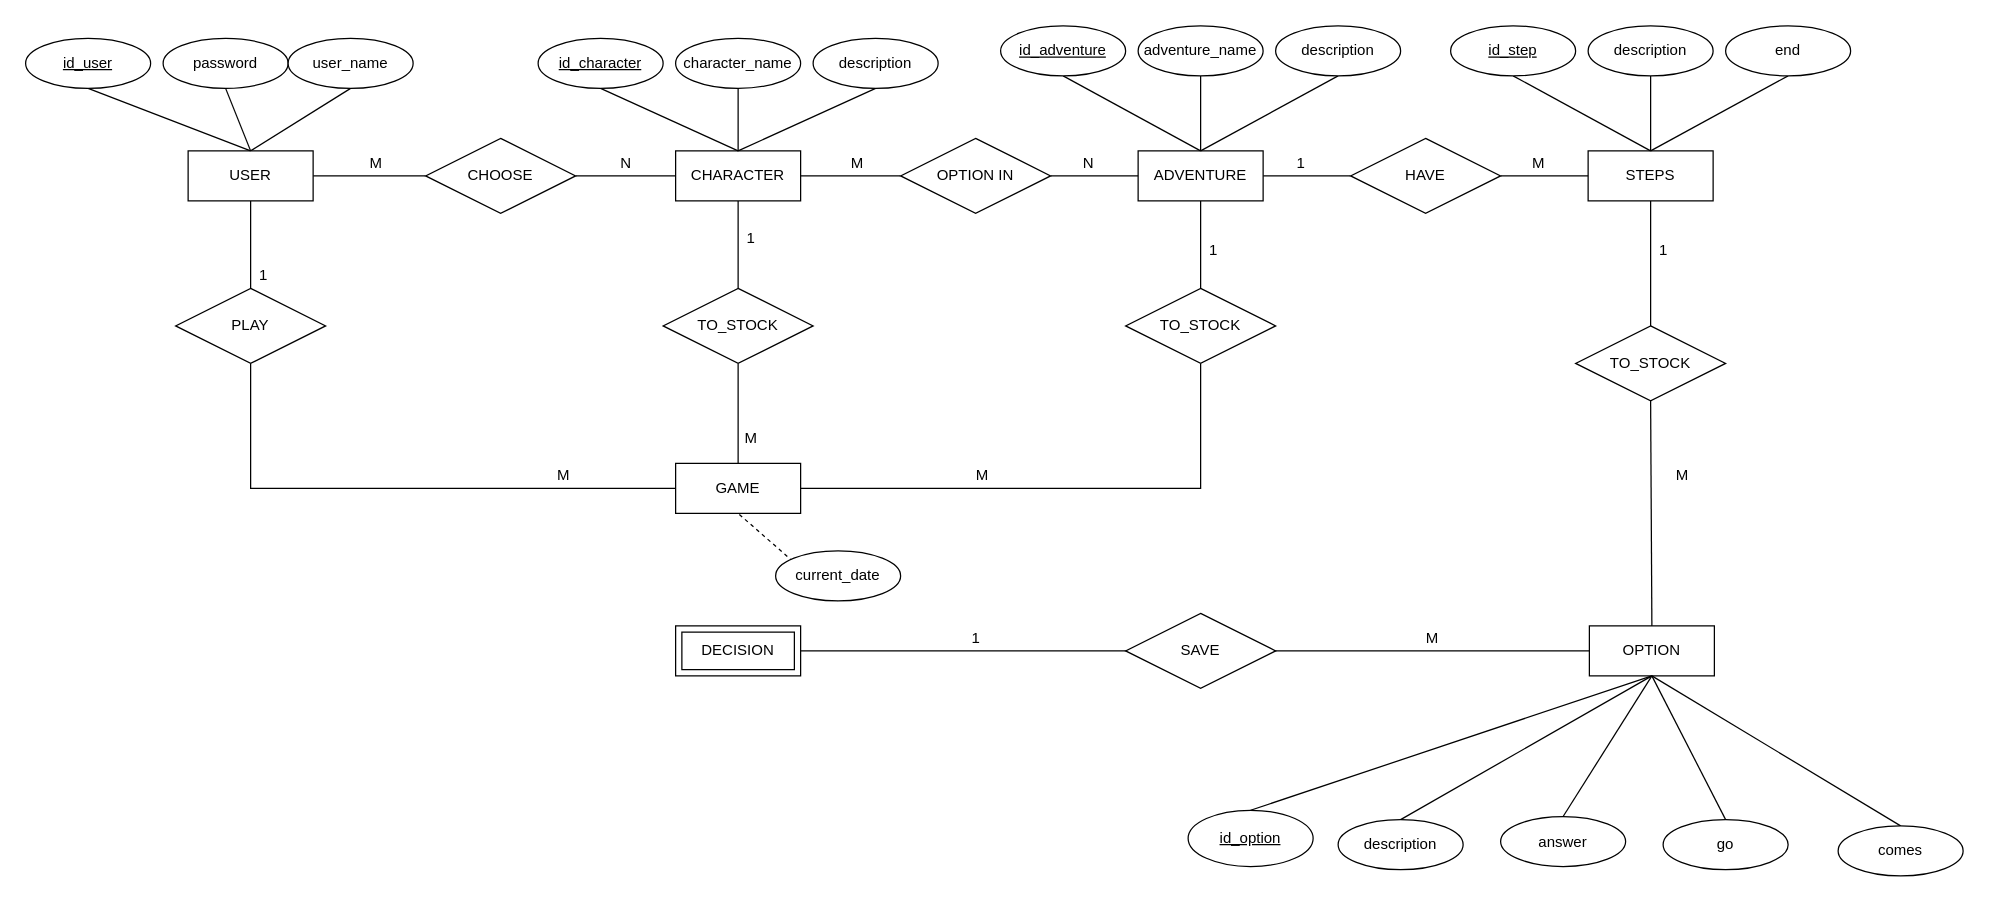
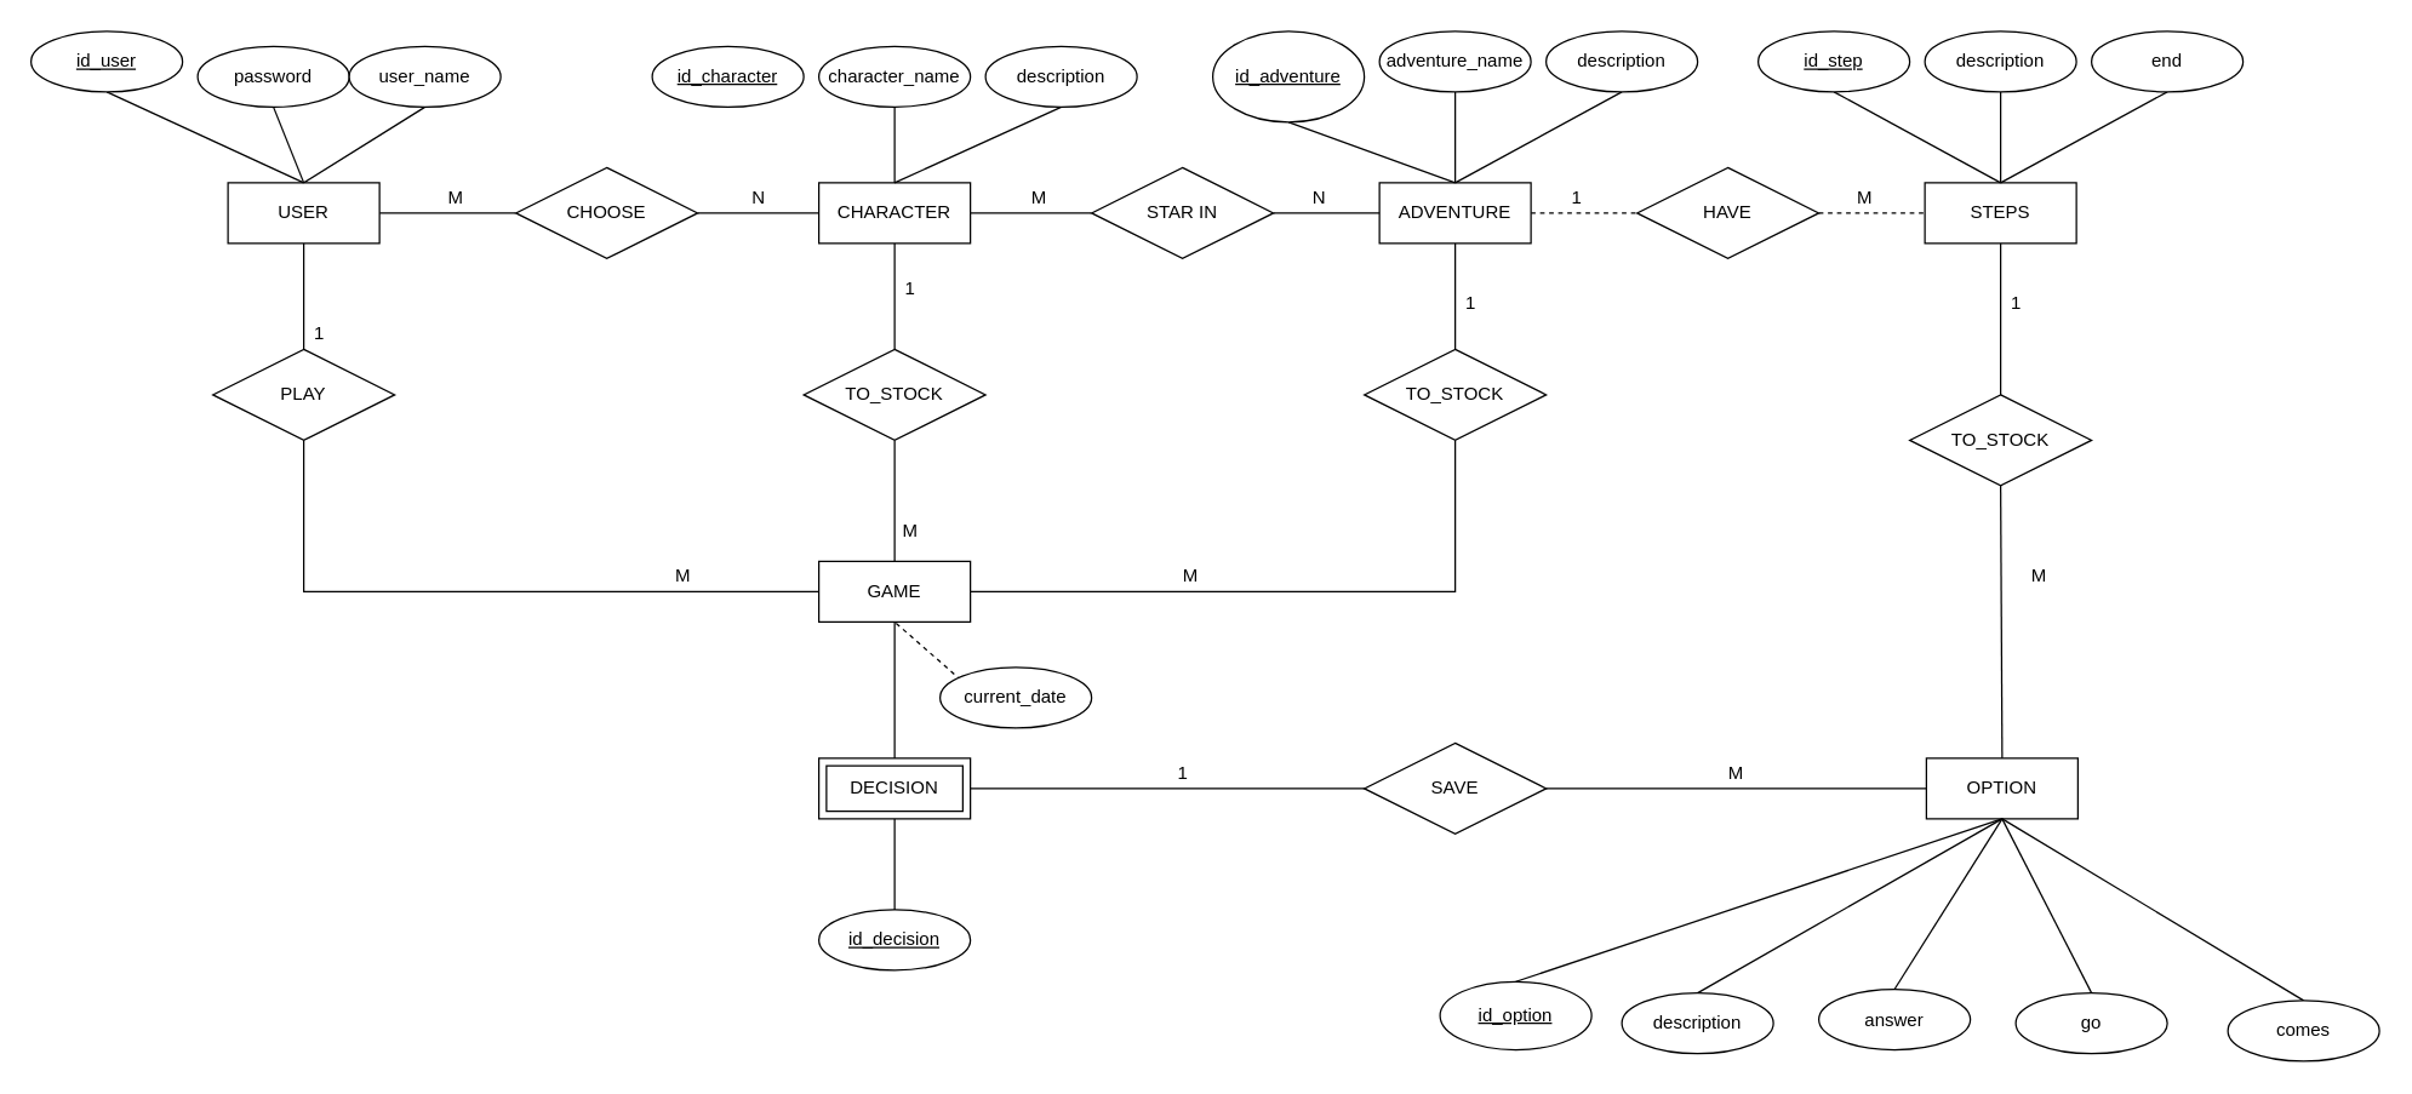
- <mxCell id="45" value="id_adventure" style="ellipse;whiteSpace=wrap;html=1;align=center;fontStyle=4;" parent="1" vertex="1"><mxGeometry x="800" y="20" width="100" height="40" as="geometry" /></mxCell>
+ <mxCell id="45" value="id_adventure" style="ellipse;whiteSpace=wrap;html=1;align=center;fontStyle=4;" parent="1" vertex="1"><mxGeometry x="800" y="20" width="100" height="60" as="geometry" /></mxCell>
- <mxCell id="8" value="id_user" style="ellipse;whiteSpace=wrap;html=1;align=center;fontStyle=4;" parent="1" vertex="1"><mxGeometry x="20" y="30" width="100" height="40" as="geometry" /></mxCell>
+ <mxCell id="8" value="id_user" style="ellipse;whiteSpace=wrap;html=1;align=center;fontStyle=4;" parent="1" vertex="1"><mxGeometry x="20" y="20" width="100" height="40" as="geometry" /></mxCell>
- <mxCell id="11" style="rounded=0;orthogonalLoop=1;jettySize=auto;html=1;exitX=0.5;exitY=1;exitDx=0;exitDy=0;entryX=0.5;entryY=0;entryDx=0;entryDy=0;endArrow=none;endFill=0;" parent="1" source="12" target="10" edge="1"><mxGeometry relative="1" as="geometry" /></mxCell>
- <mxCell id="31" value="OPTION IN" style="shape=rhombus;perimeter=rhombusPerimeter;whiteSpace=wrap;html=1;align=center;" parent="1" vertex="1"><mxGeometry x="720" y="110" width="120" height="60" as="geometry" /></mxCell>
+ <mxCell id="31" value="STAR IN" style="shape=rhombus;perimeter=rhombusPerimeter;whiteSpace=wrap;html=1;align=center;" parent="1" vertex="1"><mxGeometry x="720" y="110" width="120" height="60" as="geometry" /></mxCell>
- <mxCell id="17" style="edgeStyle=none;rounded=0;orthogonalLoop=1;jettySize=auto;html=1;exitX=1;exitY=0.5;exitDx=0;exitDy=0;entryX=0;entryY=0.5;entryDx=0;entryDy=0;endArrow=none;endFill=0;" parent="1" source="18" target="39" edge="1"><mxGeometry relative="1" as="geometry" /></mxCell>
+ <mxCell id="17" style="edgeStyle=none;rounded=0;orthogonalLoop=1;jettySize=auto;html=1;exitX=1;exitY=0.5;exitDx=0;exitDy=0;entryX=0;entryY=0.5;entryDx=0;entryDy=0;endArrow=none;endFill=0;dashed=1;" parent="1" source="18" target="39" edge="1"><mxGeometry relative="1" as="geometry" /></mxCell>
- <mxCell id="38" style="edgeStyle=none;rounded=0;orthogonalLoop=1;jettySize=auto;html=1;exitX=1;exitY=0.5;exitDx=0;exitDy=0;entryX=0;entryY=0.5;entryDx=0;entryDy=0;endArrow=none;endFill=0;" parent="1" source="39" target="20" edge="1"><mxGeometry relative="1" as="geometry" /></mxCell>
+ <mxCell id="38" style="edgeStyle=none;rounded=0;orthogonalLoop=1;jettySize=auto;html=1;exitX=1;exitY=0.5;exitDx=0;exitDy=0;entryX=0;entryY=0.5;entryDx=0;entryDy=0;endArrow=none;endFill=0;dashed=1;" parent="1" source="39" target="20" edge="1"><mxGeometry relative="1" as="geometry" /></mxCell>
+ <mxCell id="22" style="edgeStyle=none;rounded=0;orthogonalLoop=1;jettySize=auto;html=1;exitX=0.5;exitY=1;exitDx=0;exitDy=0;entryX=0.5;entryY=0;entryDx=0;entryDy=0;endArrow=none;endFill=0;" parent="1" source="25" target="27" edge="1"><mxGeometry relative="1" as="geometry"><mxPoint x="960" y="410" as="targetPoint" /></mxGeometry></mxCell>
+ <mxCell id="81" style="rounded=0;orthogonalLoop=1;jettySize=auto;html=1;exitX=0.5;exitY=0;exitDx=0;exitDy=0;entryX=0.5;entryY=1;entryDx=0;entryDy=0;endArrow=none;endFill=0;" parent="1" source="82" target="27" edge="1"><mxGeometry relative="1" as="geometry" /></mxCell>
+ <mxCell id="82" value="id_decision" style="ellipse;whiteSpace=wrap;html=1;align=center;fontStyle=4;" parent="1" vertex="1"><mxGeometry x="540" y="600" width="100" height="40" as="geometry" /></mxCell>
